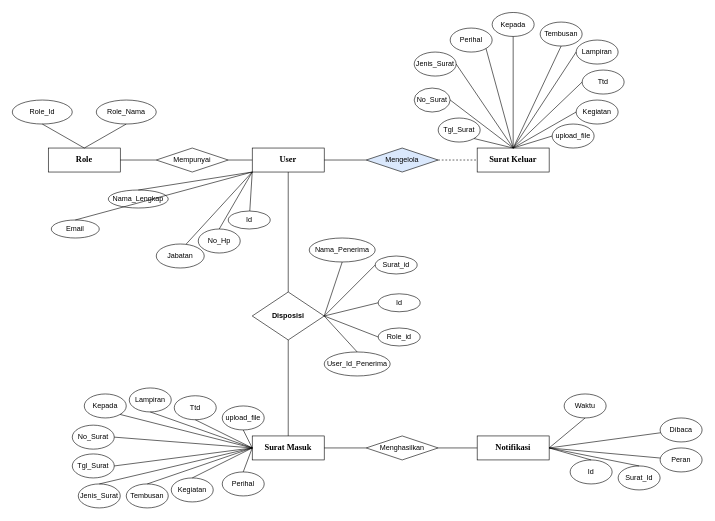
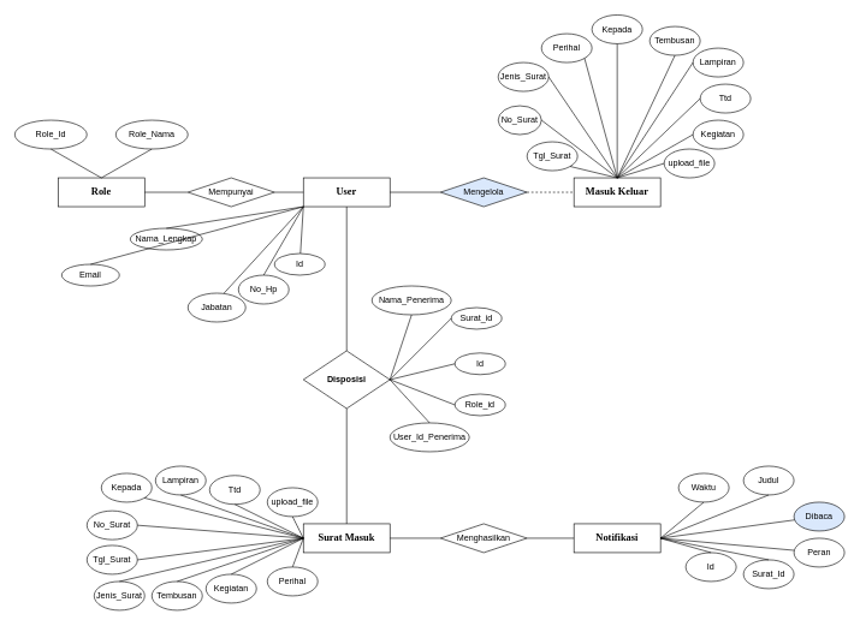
- <mxCell id="21" value="&lt;font face=&quot;Times New Roman&quot;&gt;&lt;span style=&quot;font-size: 14px;&quot;&gt;&lt;b&gt;Surat Keluar&lt;/b&gt;&lt;/span&gt;&lt;/font&gt;" style="rounded=0;whiteSpace=wrap;html=1;" parent="1" vertex="1"><mxGeometry x="795" y="246" width="120" height="40" as="geometry" /></mxCell>
+ <mxCell id="21" value="&lt;font face=&quot;Times New Roman&quot;&gt;&lt;span style=&quot;font-size: 14px;&quot;&gt;&lt;b&gt;Masuk Keluar&lt;/b&gt;&lt;/span&gt;&lt;/font&gt;" style="rounded=0;whiteSpace=wrap;html=1;" parent="1" vertex="1"><mxGeometry x="795" y="246" width="120" height="40" as="geometry" /></mxCell>
+ <mxCell id="74" value="Judul" style="ellipse;whiteSpace=wrap;html=1;" vertex="1" parent="1"><mxGeometry x="1030" y="646" width="70" height="40" as="geometry" /></mxCell>
+ <mxCell id="81" value="" style="endArrow=none;html=1;rounded=0;exitX=0.5;exitY=1;exitDx=0;exitDy=0;entryX=1;entryY=0.5;entryDx=0;entryDy=0;" edge="1" parent="1" source="74" target="71"><mxGeometry width="50" height="50" relative="1" as="geometry"><mxPoint x="480" y="816" as="sourcePoint" /><mxPoint x="530" y="766" as="targetPoint" /></mxGeometry></mxCell>
- <mxCell id="76" value="Dibaca" style="ellipse;whiteSpace=wrap;html=1;" vertex="1" parent="1"><mxGeometry x="1100" y="696" width="70" height="40" as="geometry" /></mxCell>
+ <mxCell id="76" value="Dibaca" style="ellipse;whiteSpace=wrap;html=1;fillColor=#dae8fc;" vertex="1" parent="1"><mxGeometry x="1100" y="696" width="70" height="40" as="geometry" /></mxCell>
